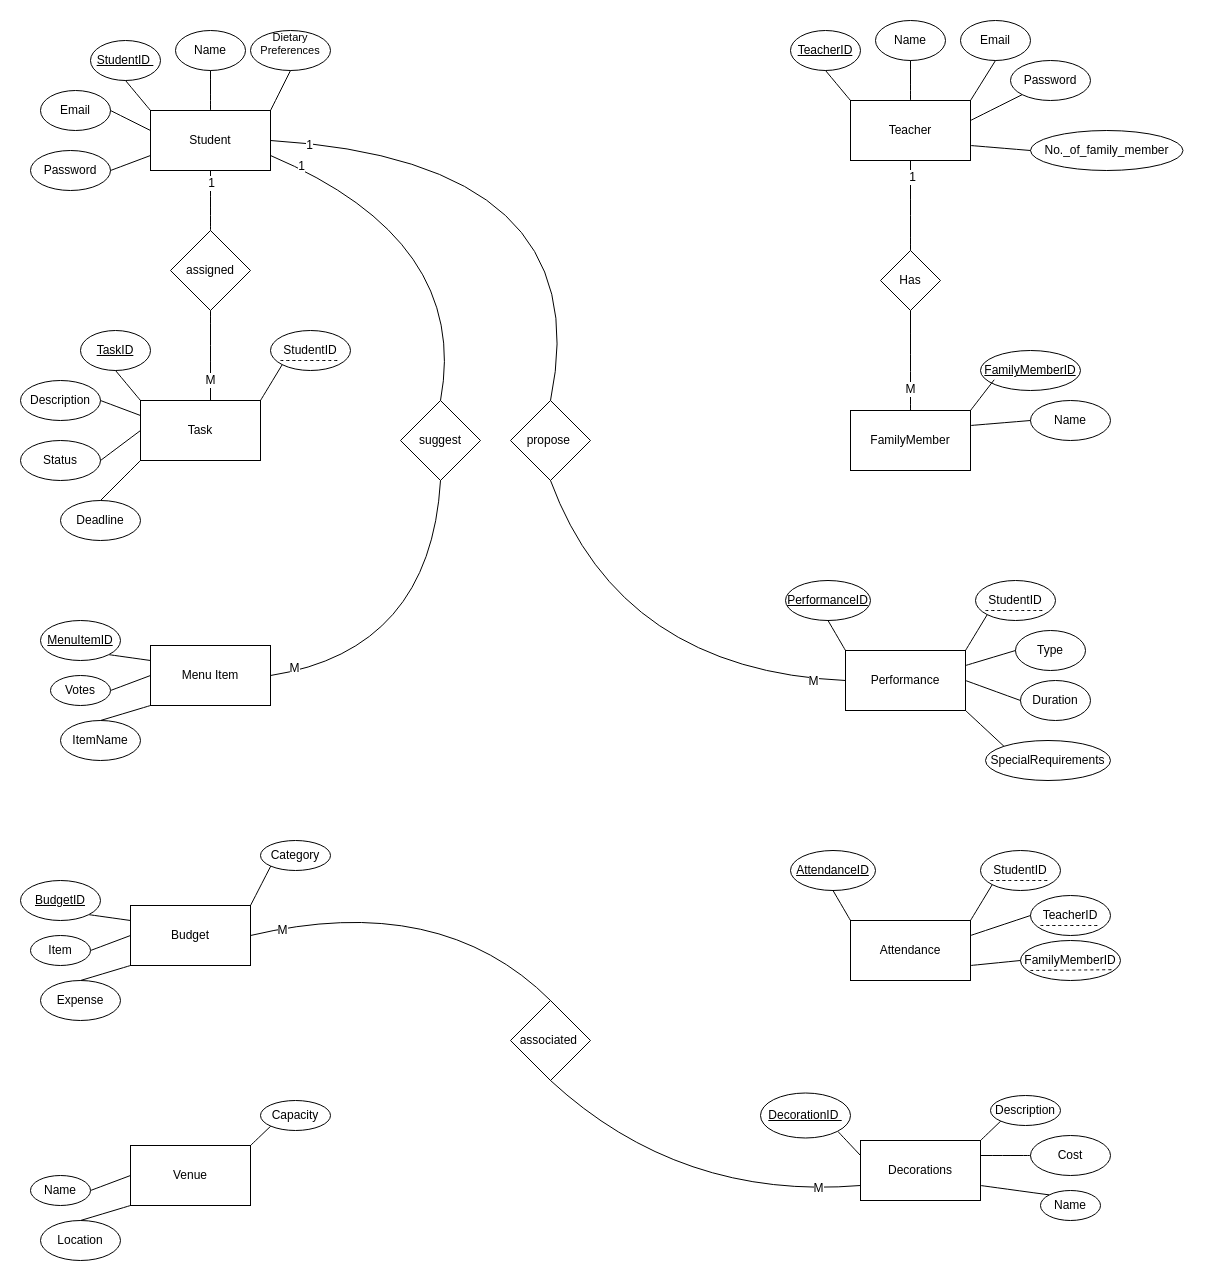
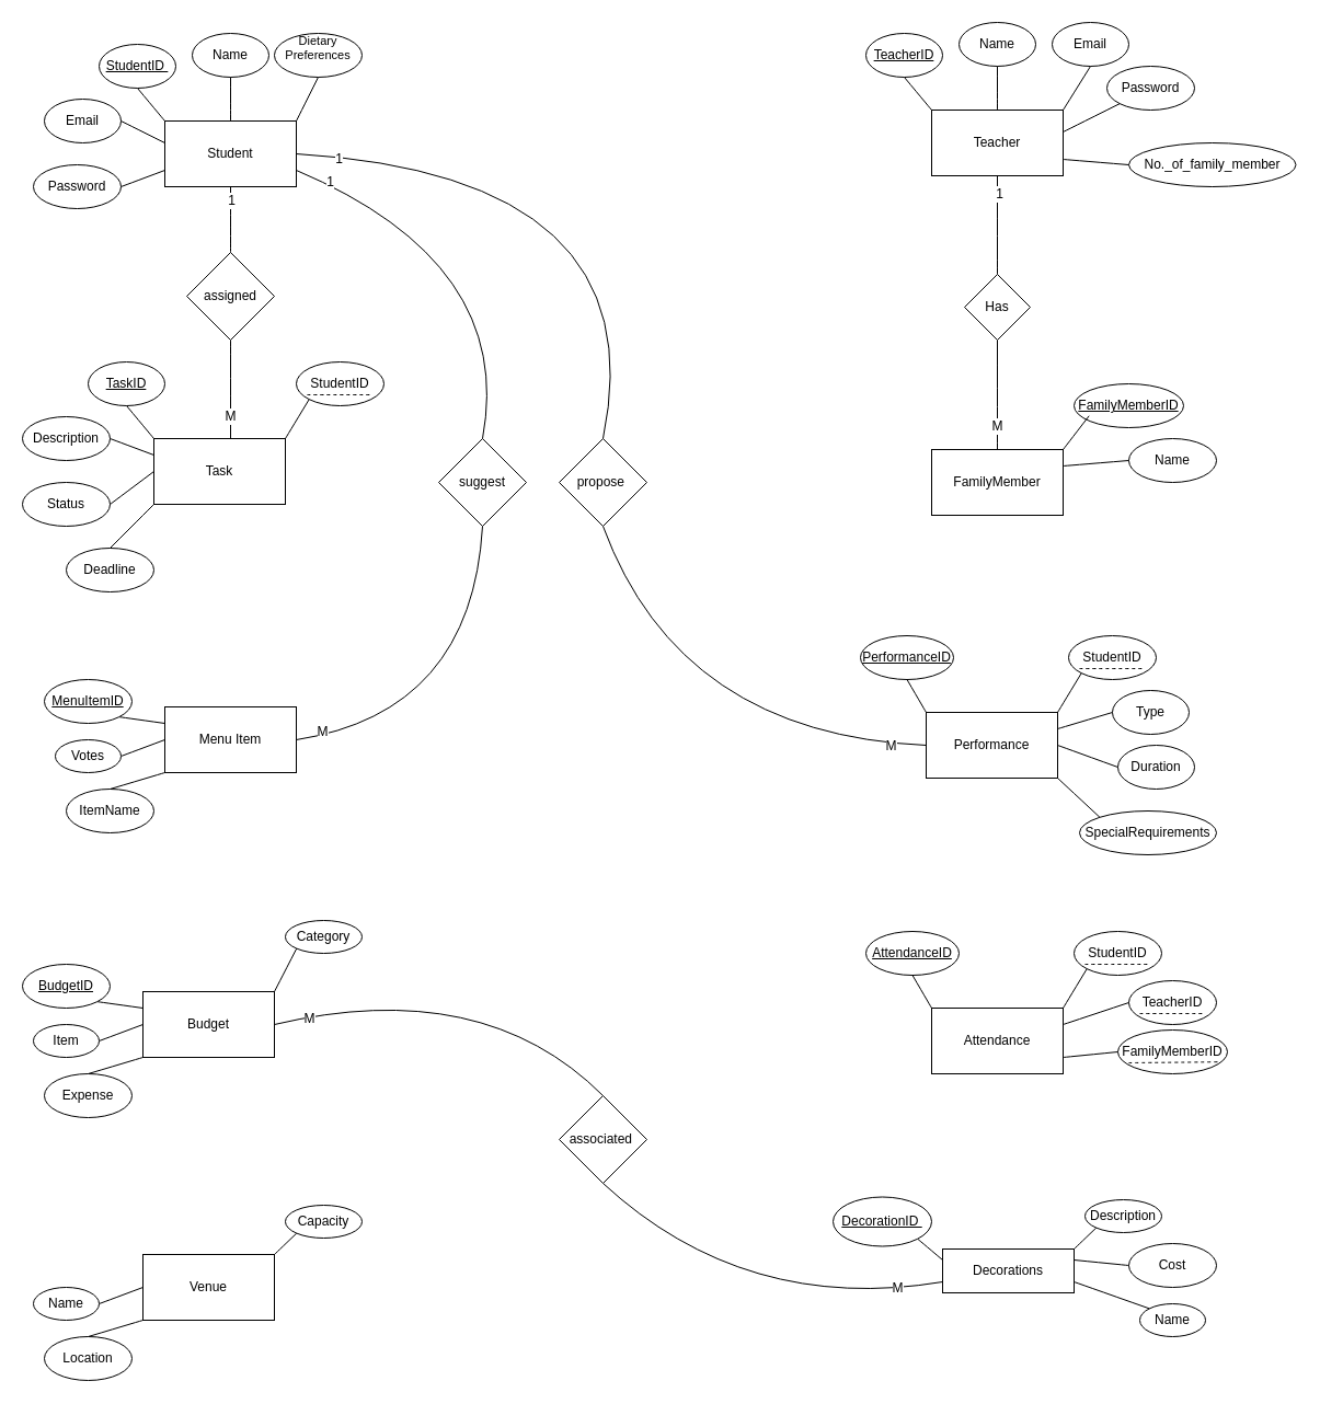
- <mxCell id="91" value="Decorations" style="rounded=0;whiteSpace=wrap;html=1;" vertex="1" parent="1"><mxGeometry x="860" y="1140" width="120" height="60" as="geometry" /></mxCell>
+ <mxCell id="91" value="Decorations" style="rounded=0;whiteSpace=wrap;html=1;" vertex="1" parent="1"><mxGeometry x="860" y="1140" width="120" height="40" as="geometry" /></mxCell>
